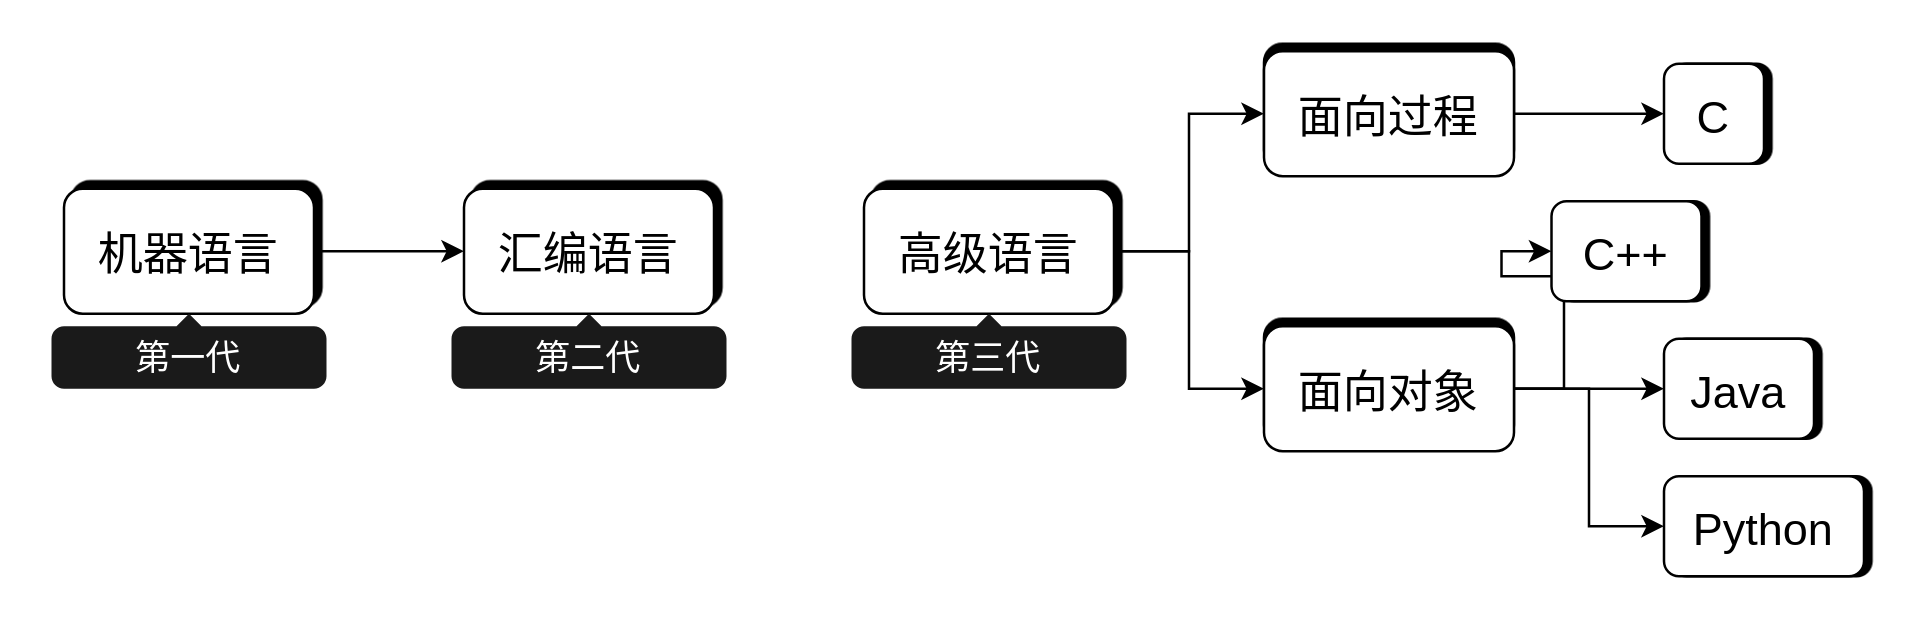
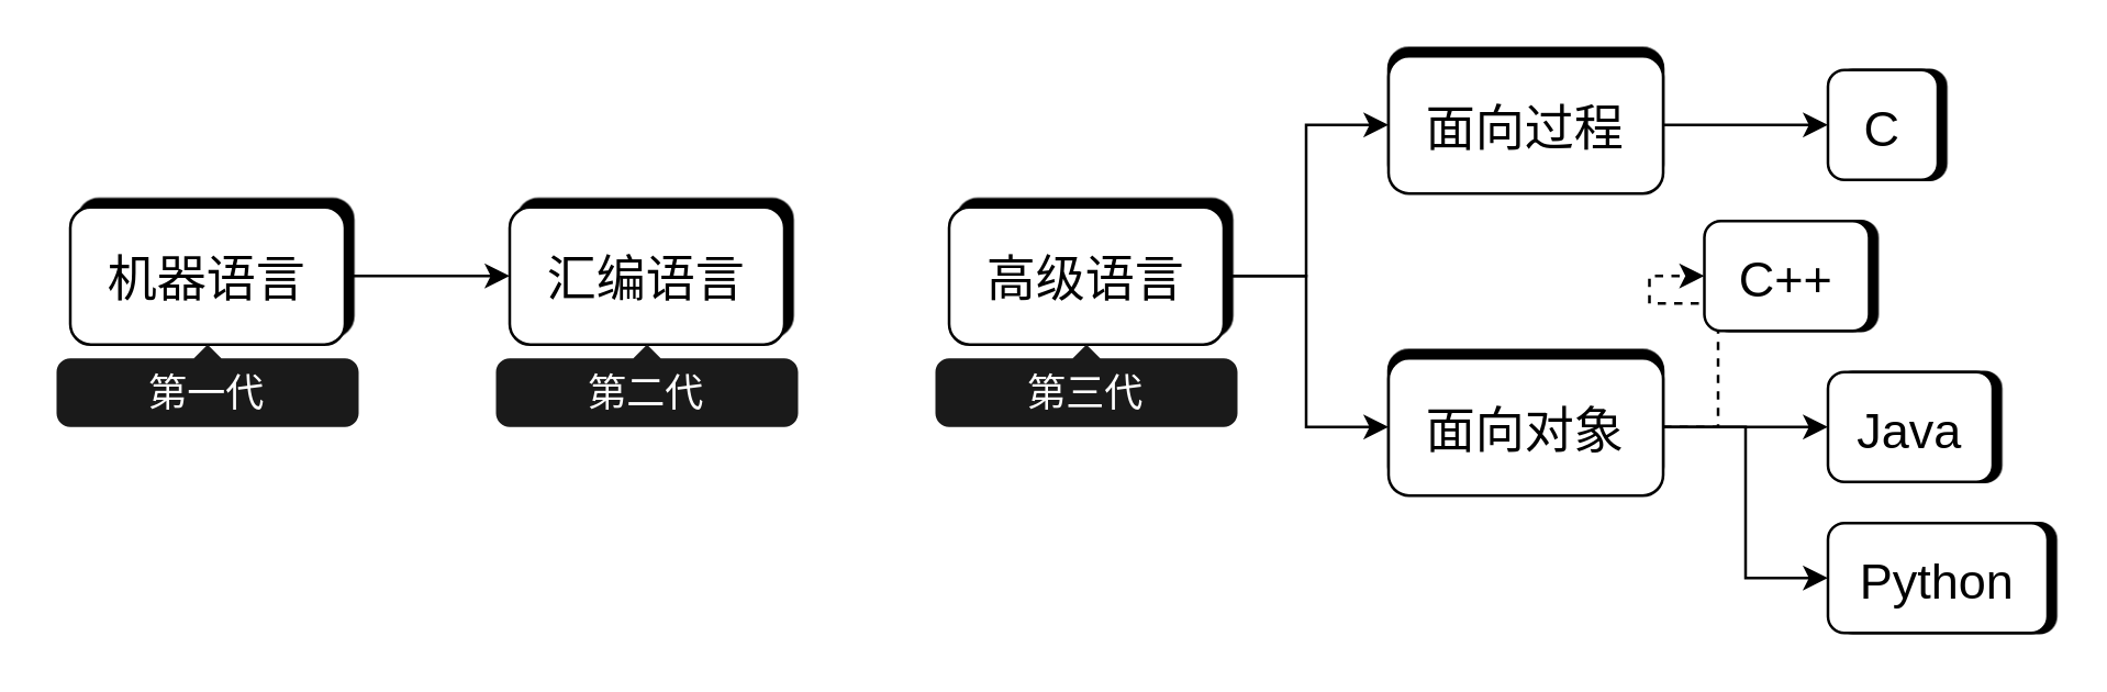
- <mxCell id="10" value="" style="edgeStyle=orthogonalEdgeStyle;rounded=0;orthogonalLoop=1;jettySize=auto;html=1;entryX=0;entryY=0.5;entryDx=0;entryDy=0;fontFamily=Helvetica;" parent="1" source="13" target="15" edge="1"><mxGeometry relative="1" as="geometry" /></mxCell>
+ <mxCell id="10" value="" style="edgeStyle=orthogonalEdgeStyle;rounded=0;orthogonalLoop=1;jettySize=auto;html=1;entryX=0;entryY=0.5;entryDx=0;entryDy=0;fontFamily=Helvetica;dashed=1;" parent="1" source="13" target="15" edge="1"><mxGeometry relative="1" as="geometry" /></mxCell>
